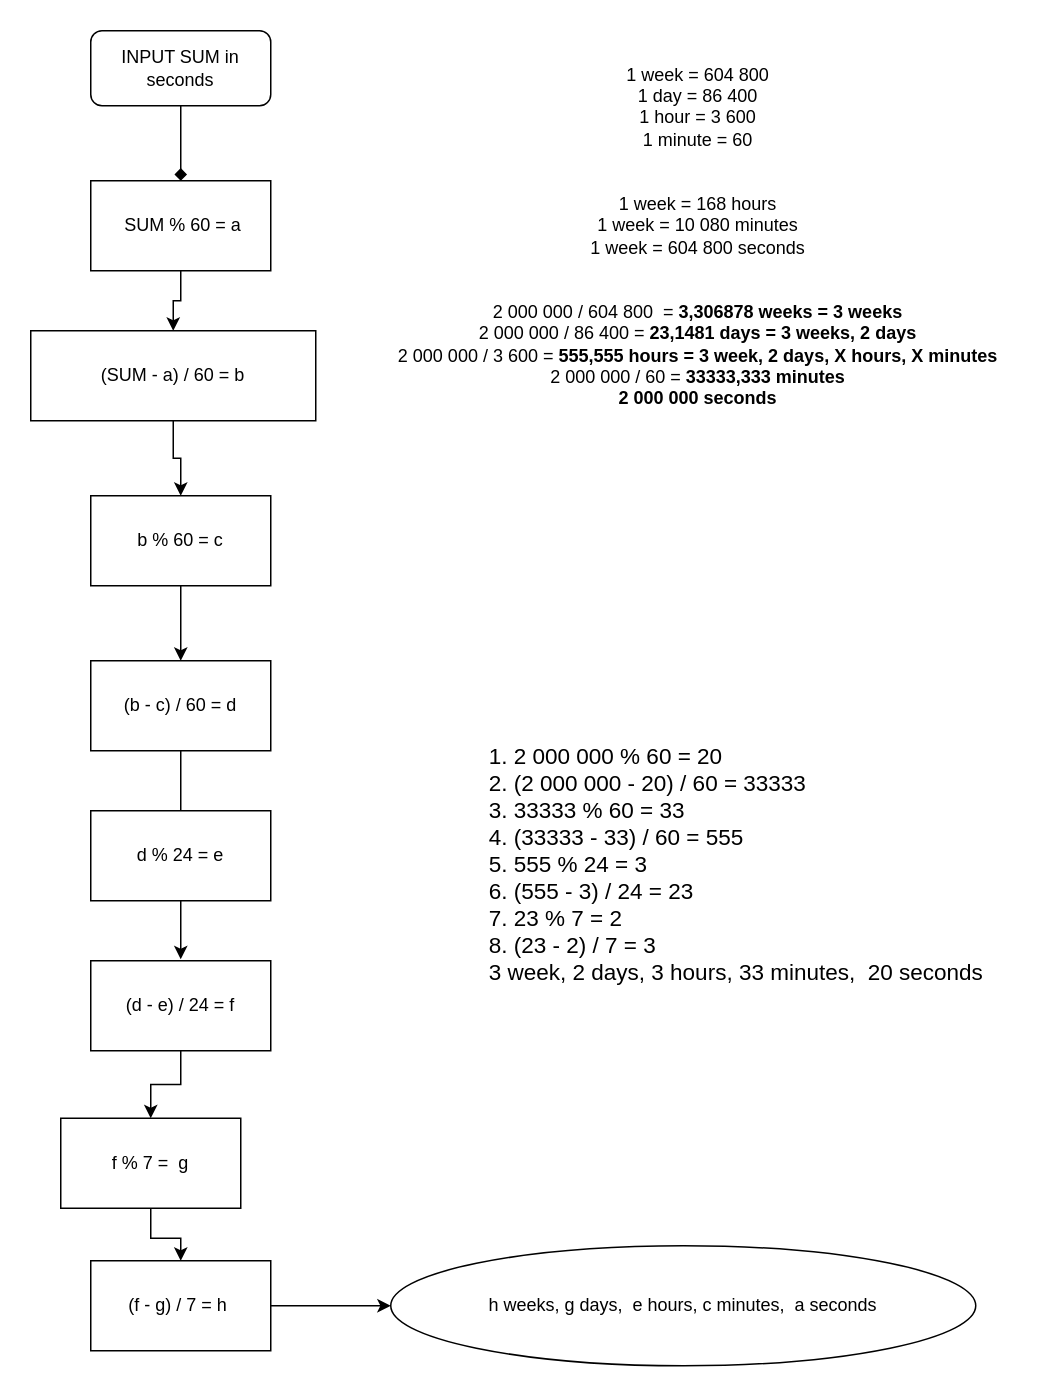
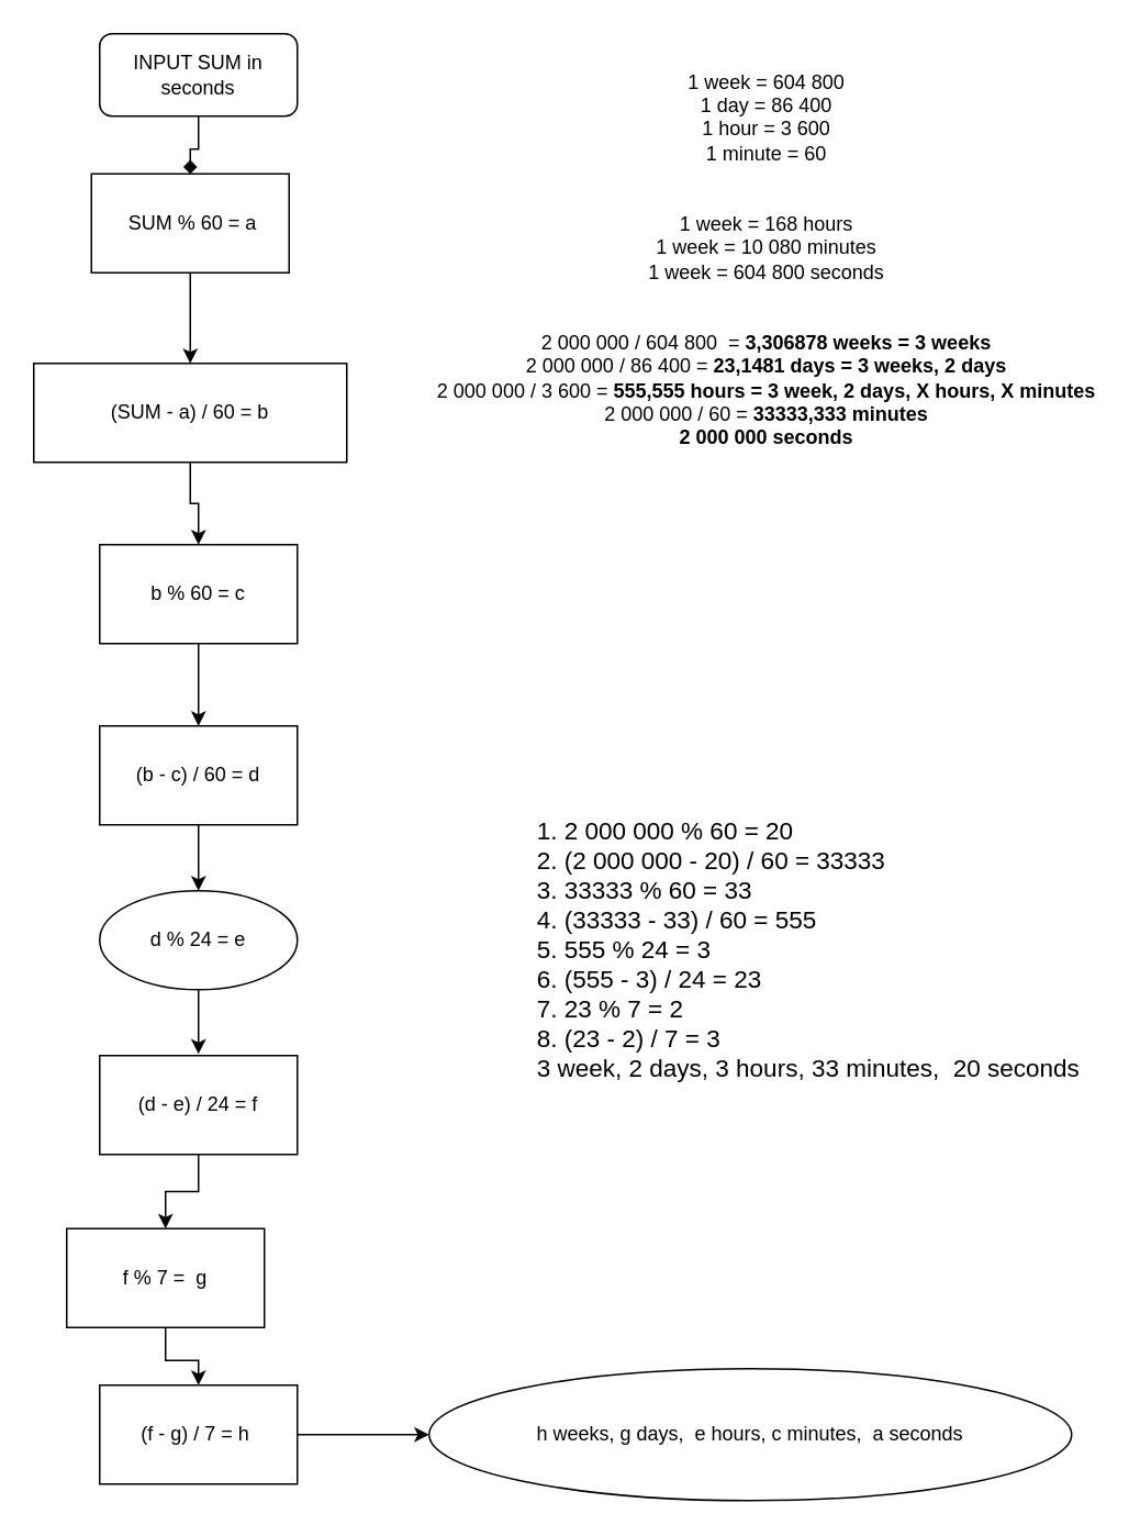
- <mxCell id="5" value="&amp;nbsp;SUM % 60 = a" style="rounded=0;whiteSpace=wrap;html=1;" parent="1" vertex="1"><mxGeometry x="60" y="120" width="120" height="60" as="geometry" /></mxCell>
+ <mxCell id="5" value="&amp;nbsp;SUM % 60 = a" style="rounded=0;whiteSpace=wrap;html=1;" parent="1" vertex="1"><mxGeometry x="55" y="105" width="120" height="60" as="geometry" /></mxCell>
- <mxCell id="10" value="" style="edgeStyle=orthogonalEdgeStyle;rounded=0;orthogonalLoop=1;jettySize=auto;html=1;endArrow=none;" parent="1" source="11" target="13" edge="1"><mxGeometry relative="1" as="geometry" /></mxCell>
+ <mxCell id="10" value="" style="edgeStyle=orthogonalEdgeStyle;rounded=0;orthogonalLoop=1;jettySize=auto;html=1;" parent="1" source="11" target="13" edge="1"><mxGeometry relative="1" as="geometry" /></mxCell>
- <mxCell id="13" value="d % 24 = e" style="whiteSpace=wrap;html=1;rounded=0;" parent="1" vertex="1"><mxGeometry x="60" y="540" width="120" height="60" as="geometry" /></mxCell>
+ <mxCell id="13" value="d % 24 = e" style="ellipse;whiteSpace=wrap;html=1;" parent="1" vertex="1"><mxGeometry x="60" y="540" width="120" height="60" as="geometry" /></mxCell>
